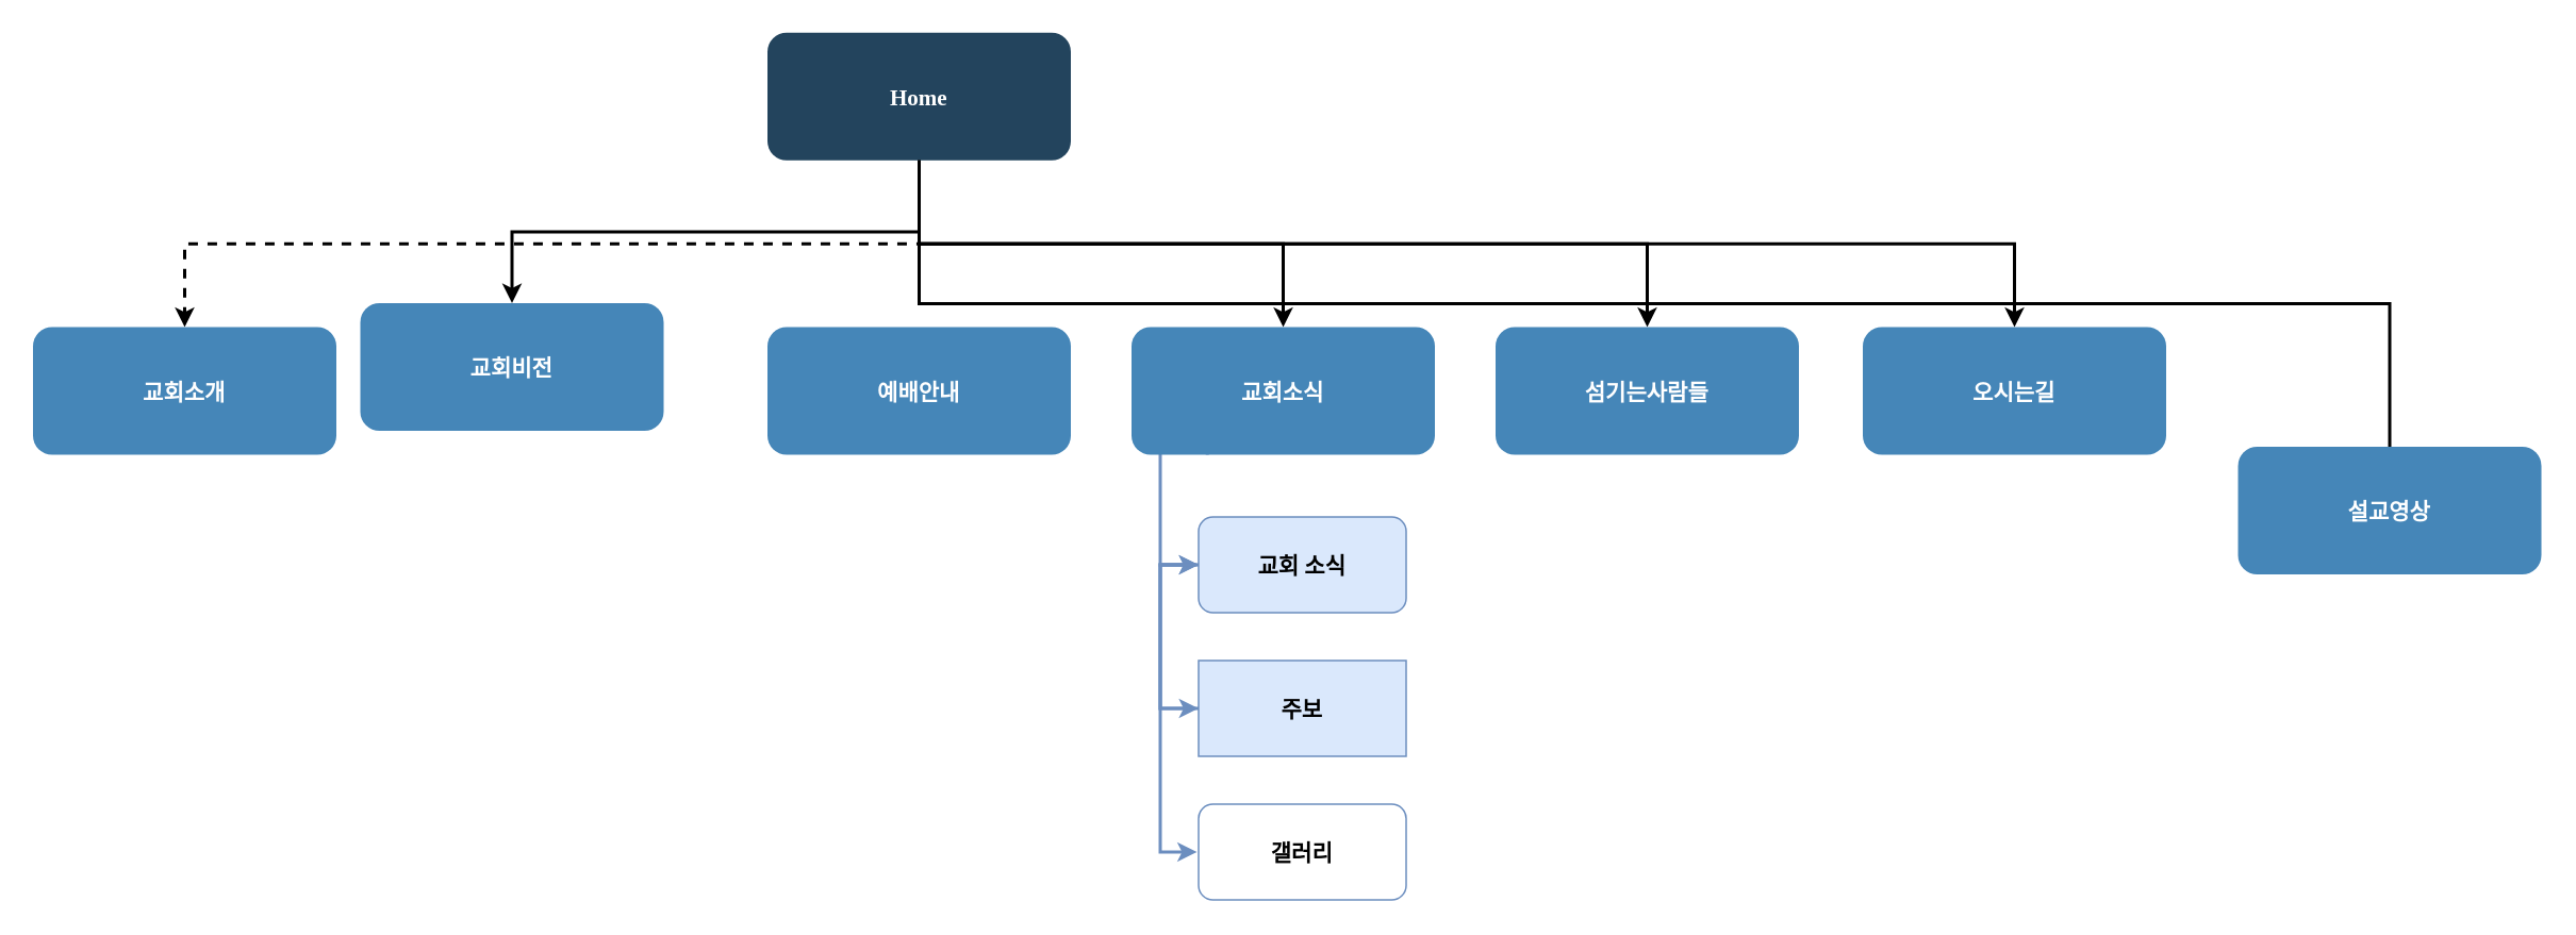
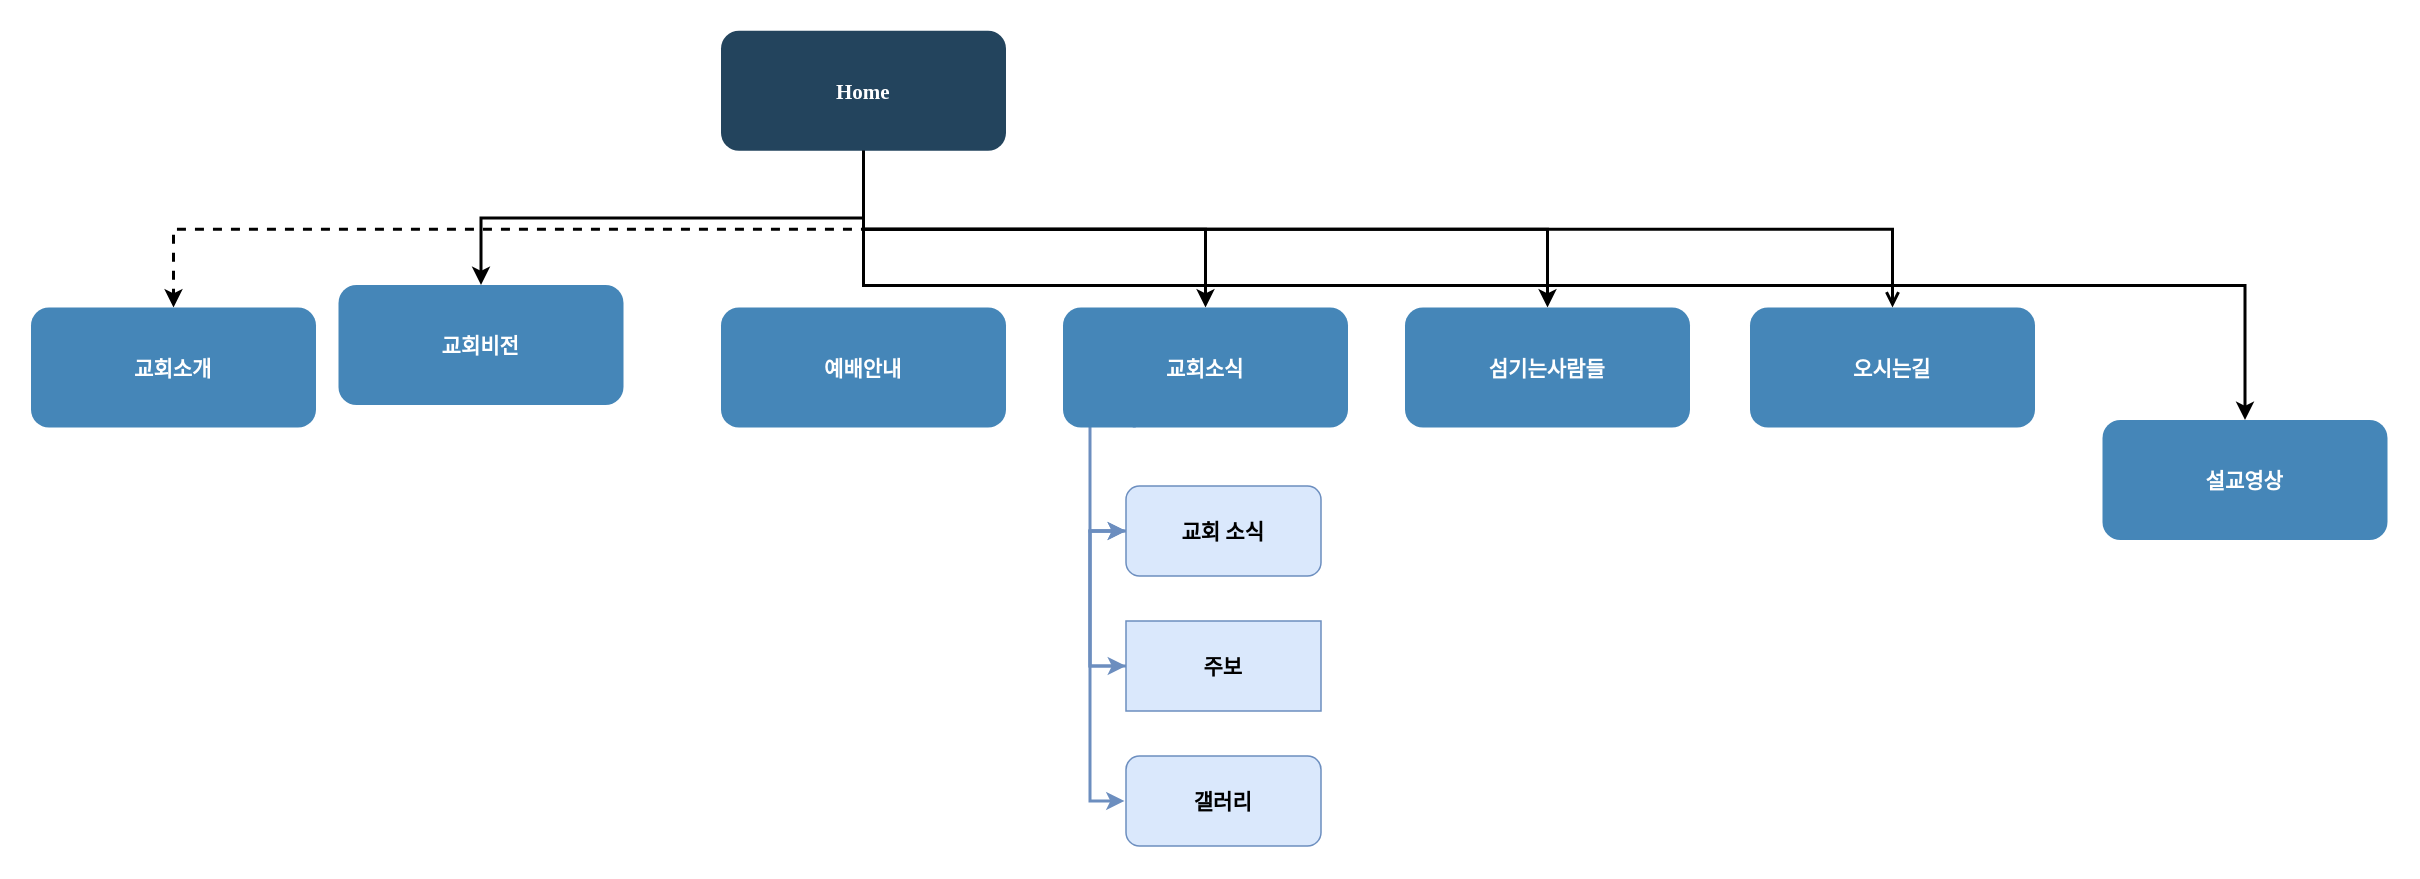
- <mxCell id="21" style="edgeStyle=orthogonalEdgeStyle;rounded=0;orthogonalLoop=1;jettySize=auto;html=1;exitX=0.5;exitY=1;exitDx=0;exitDy=0;strokeWidth=2;entryX=0.5;entryY=0;entryDx=0;entryDy=0;" edge="1" parent="1" source="6" target="19"><mxGeometry relative="1" as="geometry"><mxPoint x="585" y="110" as="sourcePoint" /><mxPoint x="1041" y="215" as="targetPoint" /></mxGeometry></mxCell>
+ <mxCell id="21" style="edgeStyle=orthogonalEdgeStyle;rounded=0;orthogonalLoop=1;jettySize=auto;html=1;exitX=0.5;exitY=1;exitDx=0;exitDy=0;strokeWidth=2;entryX=0.5;entryY=0;entryDx=0;entryDy=0;endArrow=open;" edge="1" parent="1" source="6" target="19"><mxGeometry relative="1" as="geometry"><mxPoint x="585" y="110" as="sourcePoint" /><mxPoint x="1041" y="215" as="targetPoint" /></mxGeometry></mxCell>
- <mxCell id="22" style="edgeStyle=orthogonalEdgeStyle;rounded=0;orthogonalLoop=1;jettySize=auto;html=1;exitX=0.5;exitY=1;exitDx=0;exitDy=0;strokeWidth=2;entryX=0.5;entryY=0;entryDx=0;entryDy=0;endArrow=none;" edge="1" parent="1" source="6" target="20"><mxGeometry relative="1" as="geometry"><mxPoint x="585" y="110" as="sourcePoint" /><mxPoint x="1271" y="215" as="targetPoint" /></mxGeometry></mxCell>
+ <mxCell id="22" style="edgeStyle=orthogonalEdgeStyle;rounded=0;orthogonalLoop=1;jettySize=auto;html=1;exitX=0.5;exitY=1;exitDx=0;exitDy=0;strokeWidth=2;entryX=0.5;entryY=0;entryDx=0;entryDy=0;" edge="1" parent="1" source="6" target="20"><mxGeometry relative="1" as="geometry"><mxPoint x="585" y="110" as="sourcePoint" /><mxPoint x="1271" y="215" as="targetPoint" /></mxGeometry></mxCell>
- <mxCell id="18" value="갤러리" style="rounded=1;fillColor=#ffffff;strokeColor=#6c8ebf;fontStyle=1;fontFamily=Tahoma;fontSize=14;" parent="1" vertex="1"><mxGeometry x="750" y="503.5" width="130" height="60" as="geometry" /></mxCell>
+ <mxCell id="18" value="갤러리" style="rounded=1;fillColor=#dae8fc;strokeColor=#6c8ebf;fontStyle=1;fontFamily=Tahoma;fontSize=14;" parent="1" vertex="1"><mxGeometry x="750" y="503.5" width="130" height="60" as="geometry" /></mxCell>
